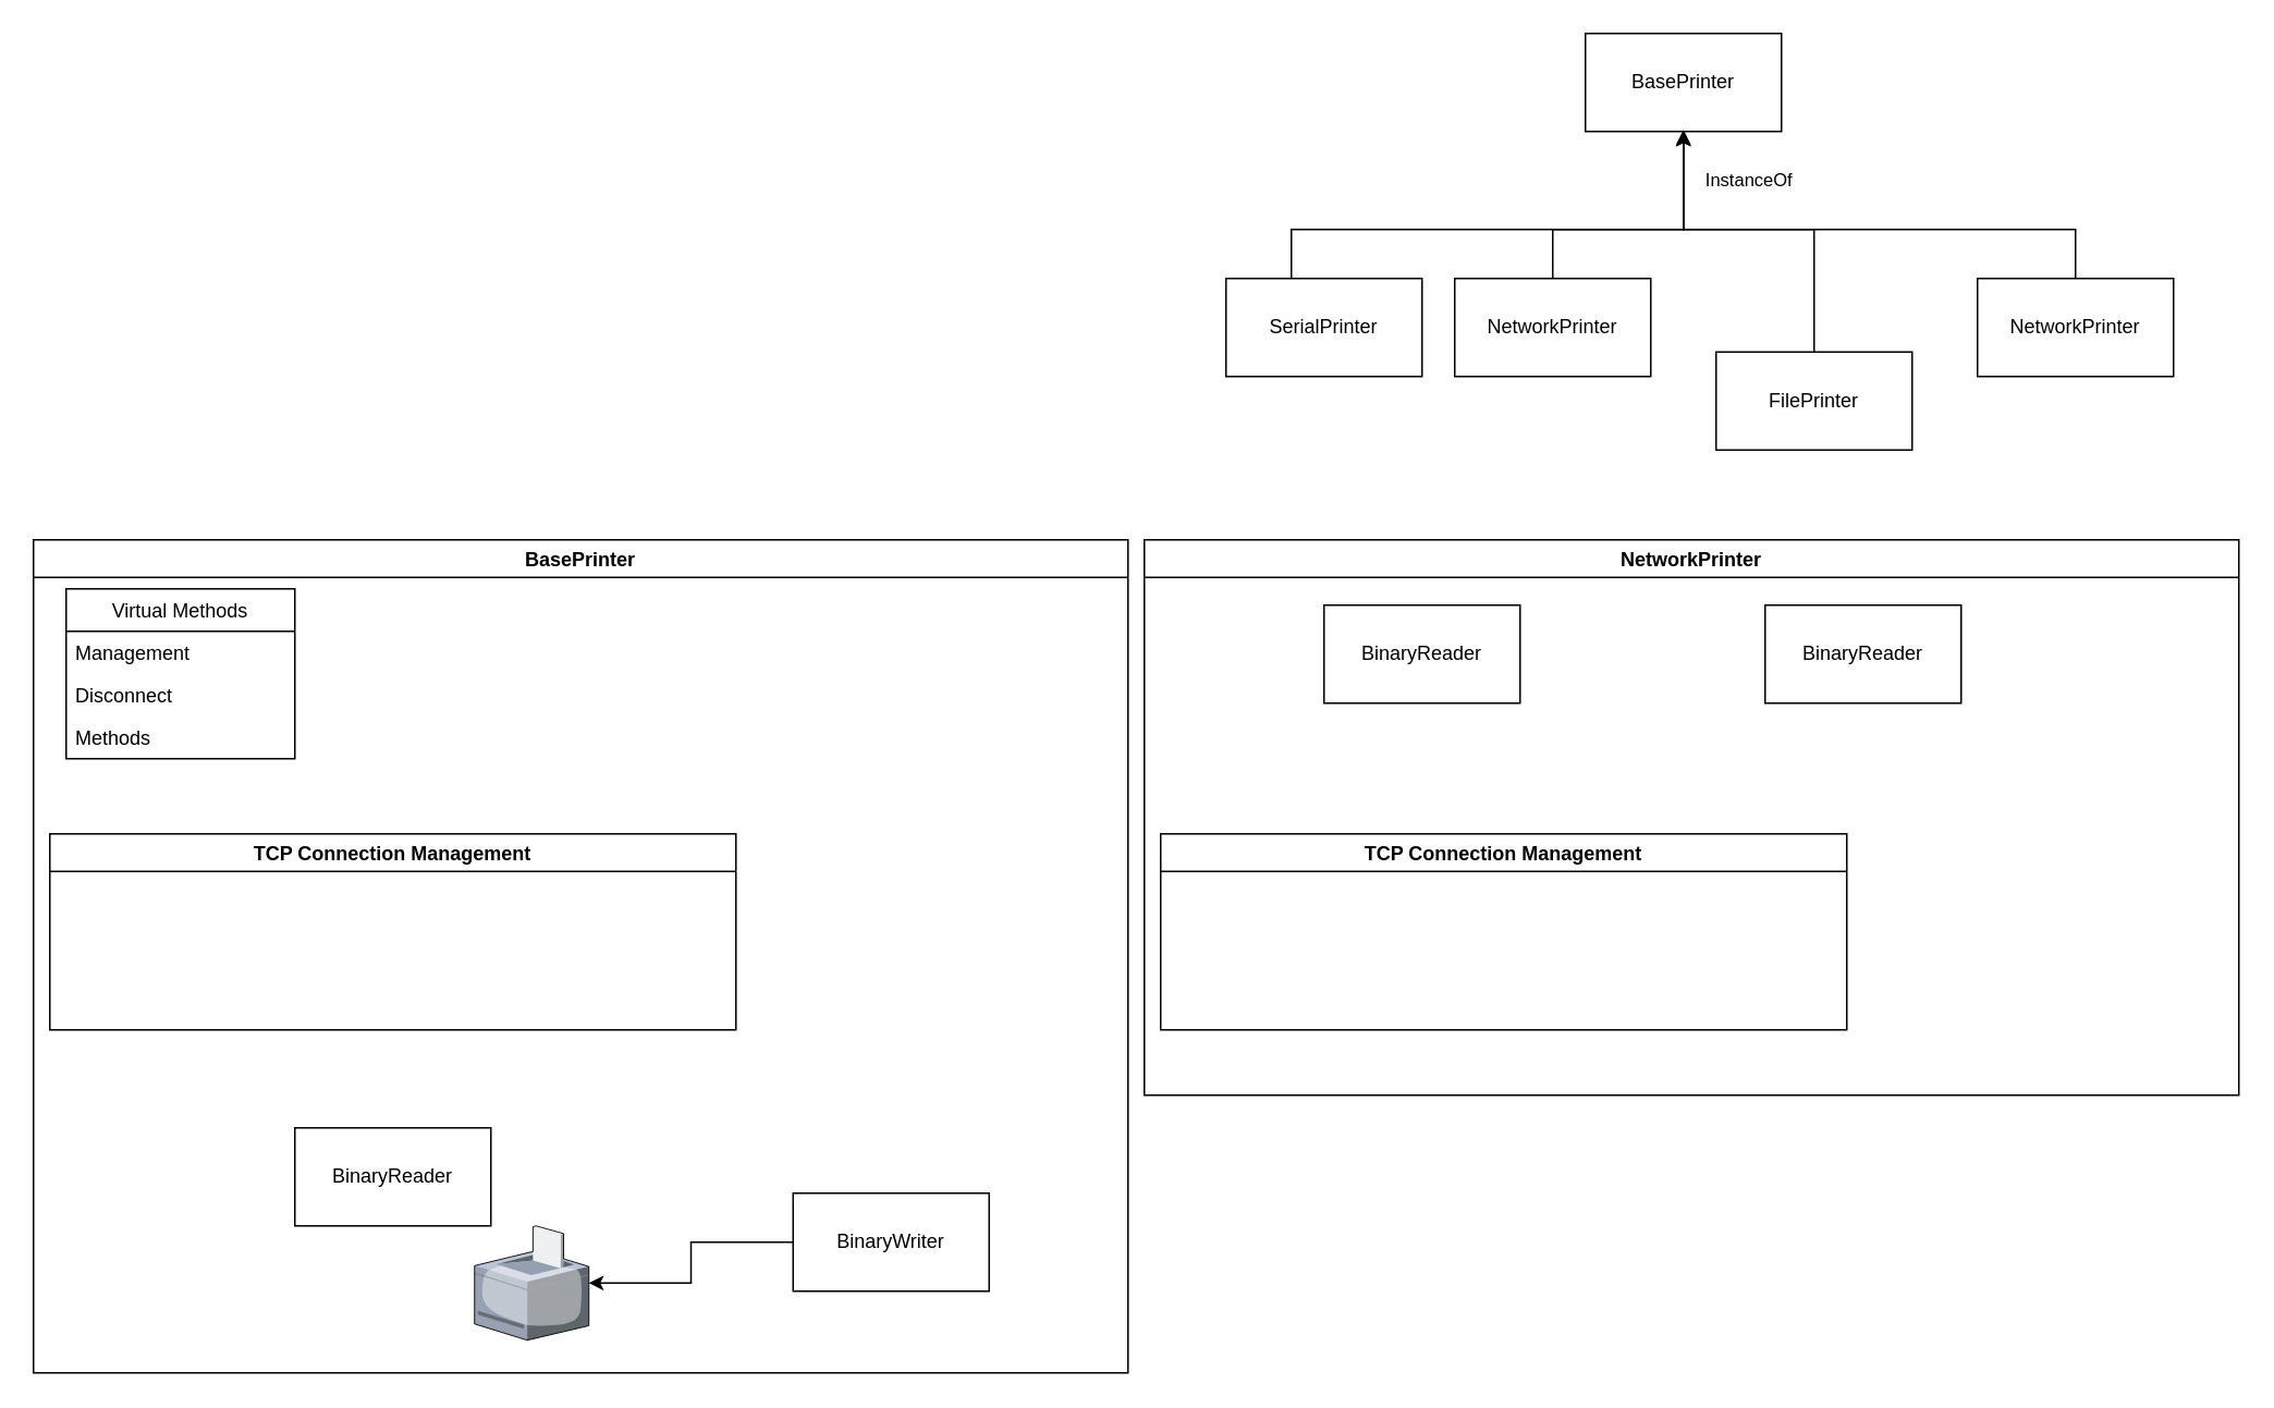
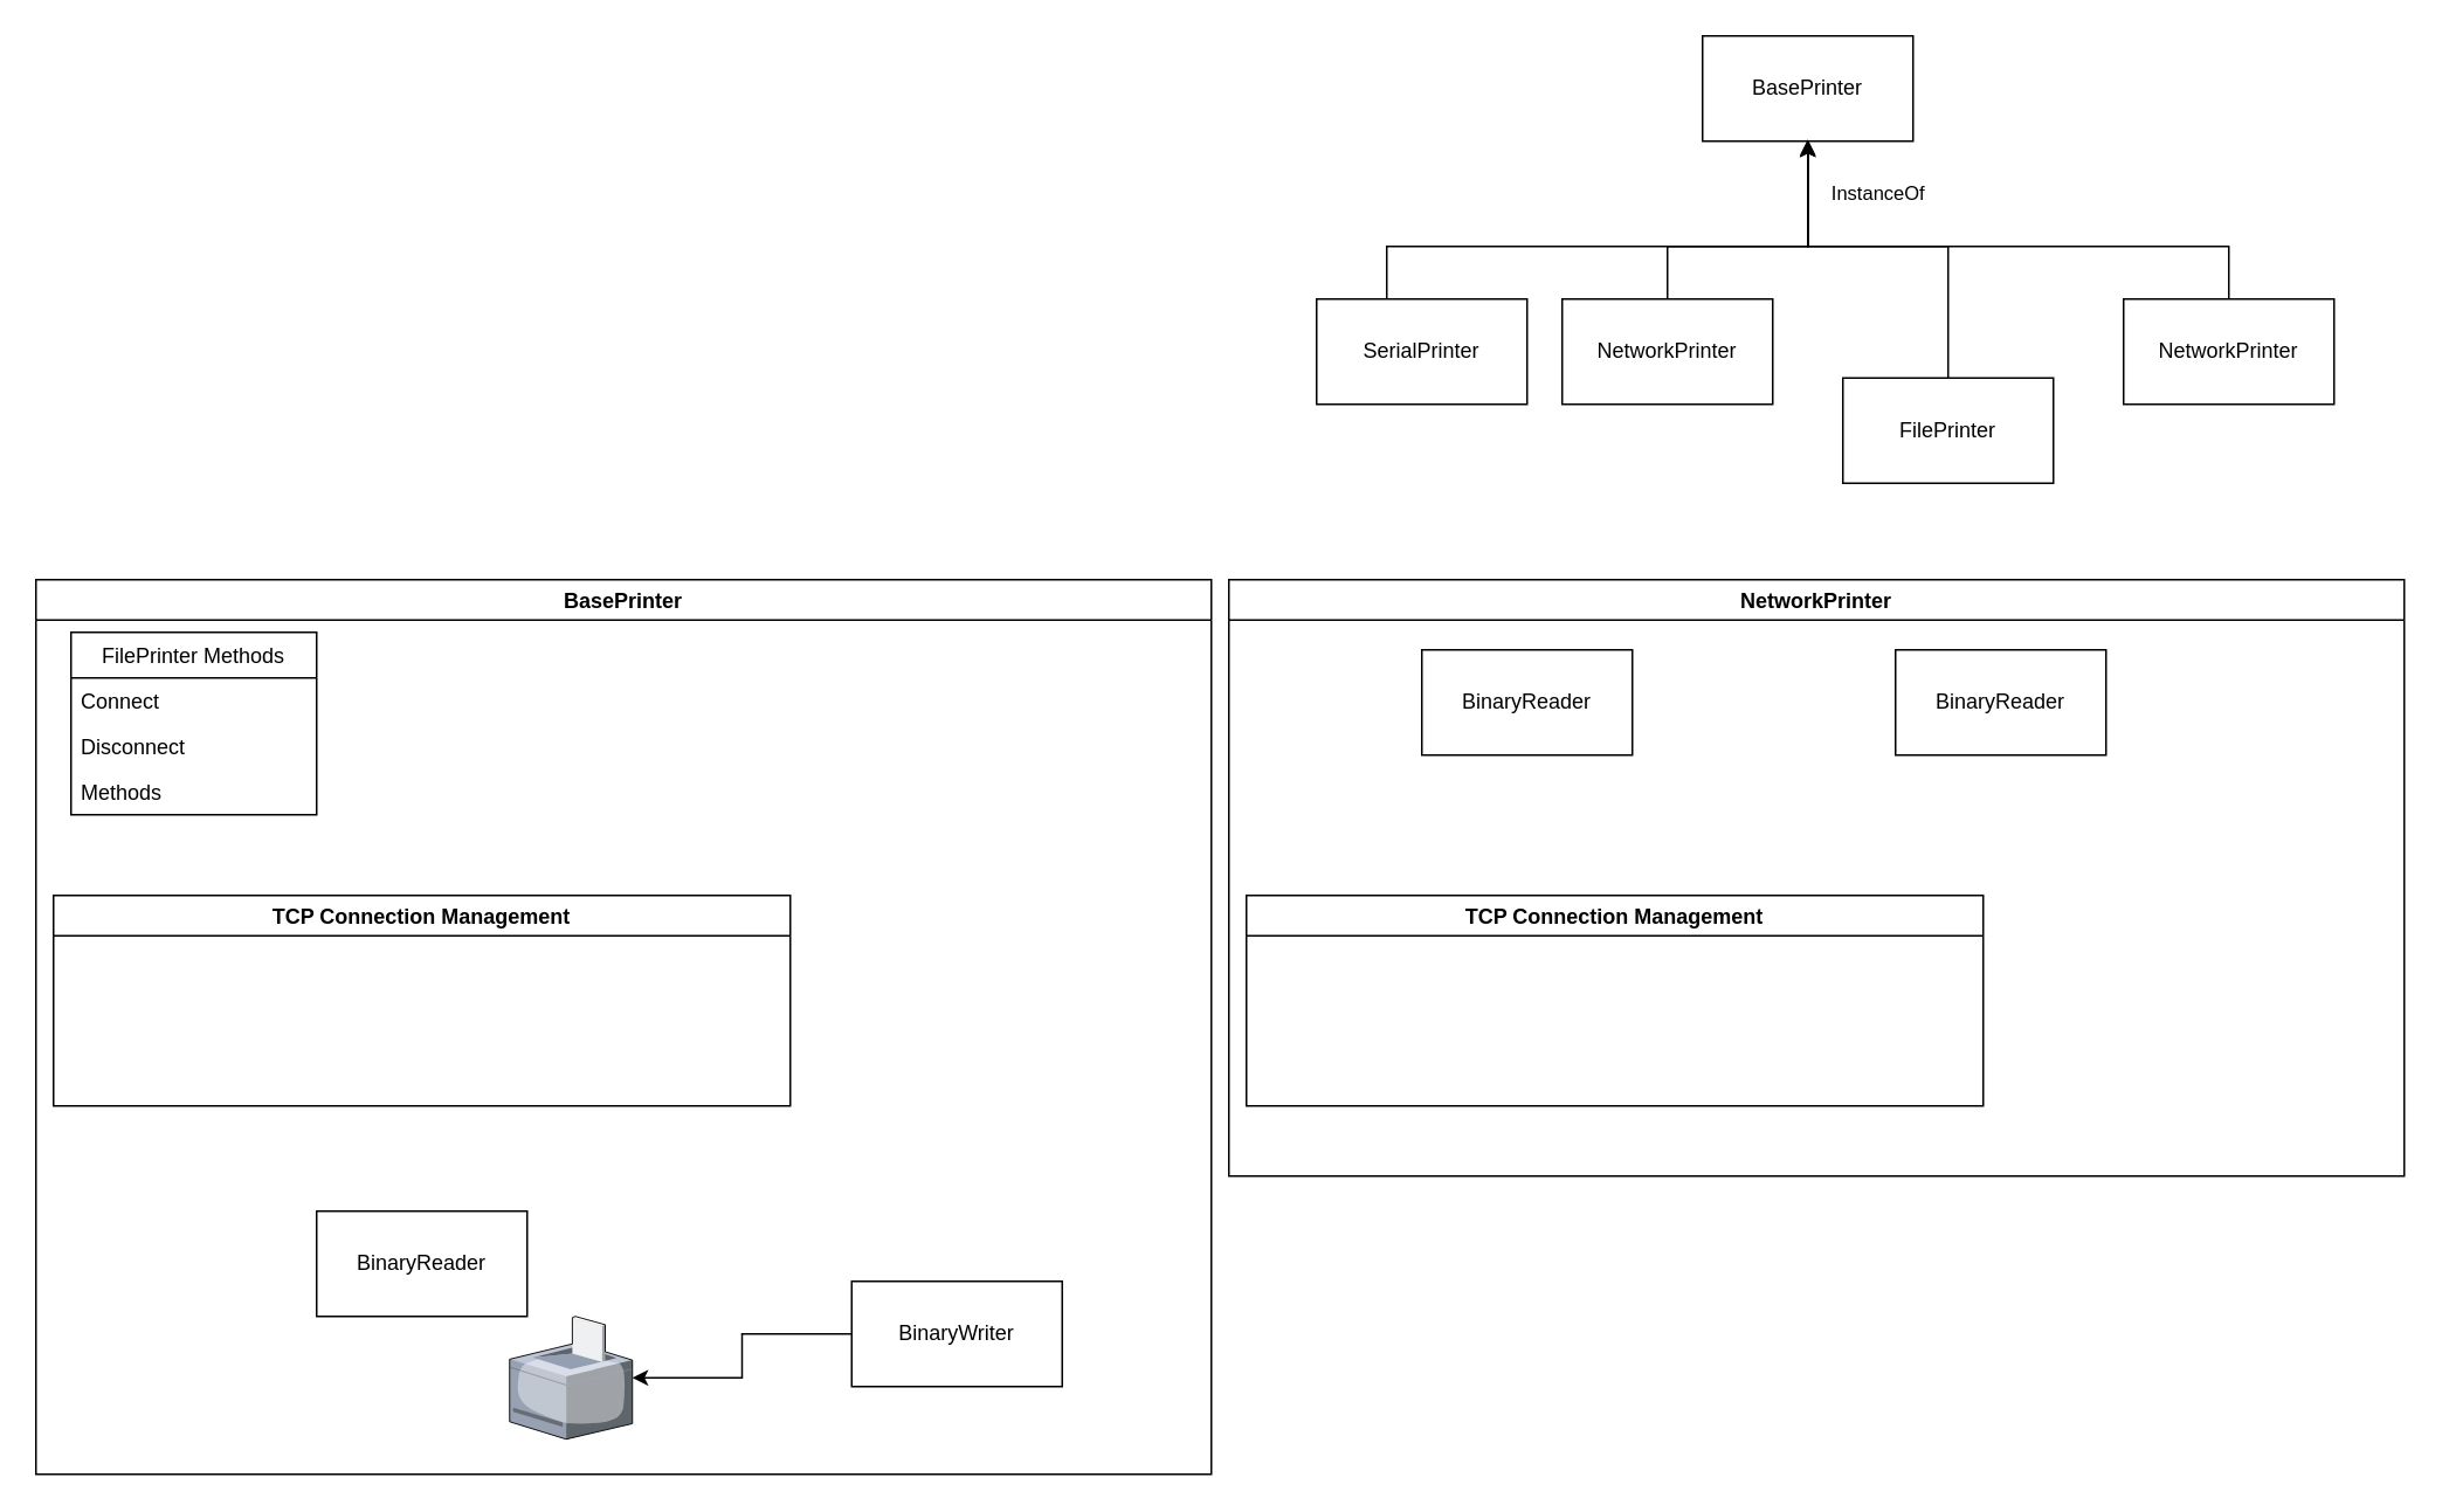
- <mxCell id="19" value="Virtual Methods" style="swimlane;fontStyle=0;childLayout=stackLayout;horizontal=1;startSize=26;horizontalStack=0;resizeParent=1;resizeParentMax=0;resizeLast=0;collapsible=1;marginBottom=0;" vertex="1" parent="15"><mxGeometry x="20" y="30" width="140" height="104" as="geometry" /></mxCell>
+ <mxCell id="19" value="FilePrinter Methods" style="swimlane;fontStyle=0;childLayout=stackLayout;horizontal=1;startSize=26;horizontalStack=0;resizeParent=1;resizeParentMax=0;resizeLast=0;collapsible=1;marginBottom=0;" vertex="1" parent="15"><mxGeometry x="20" y="30" width="140" height="104" as="geometry" /></mxCell>
- <mxCell id="20" value="Management" style="text;strokeColor=none;fillColor=none;align=left;verticalAlign=top;spacingLeft=4;spacingRight=4;overflow=hidden;rotatable=0;points=[[0,0.5],[1,0.5]];portConstraint=eastwest;" vertex="1" parent="19"><mxGeometry y="26" width="140" height="26" as="geometry" /></mxCell>
+ <mxCell id="20" value="Connect" style="text;strokeColor=none;fillColor=none;align=left;verticalAlign=top;spacingLeft=4;spacingRight=4;overflow=hidden;rotatable=0;points=[[0,0.5],[1,0.5]];portConstraint=eastwest;" vertex="1" parent="19"><mxGeometry y="26" width="140" height="26" as="geometry" /></mxCell>
